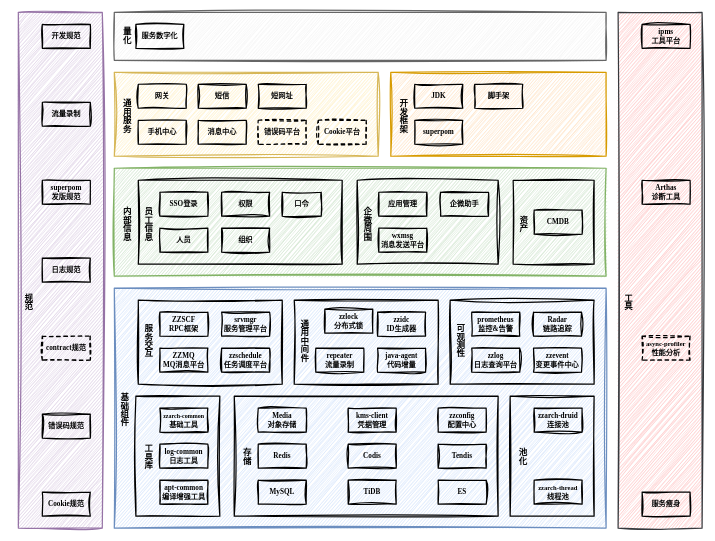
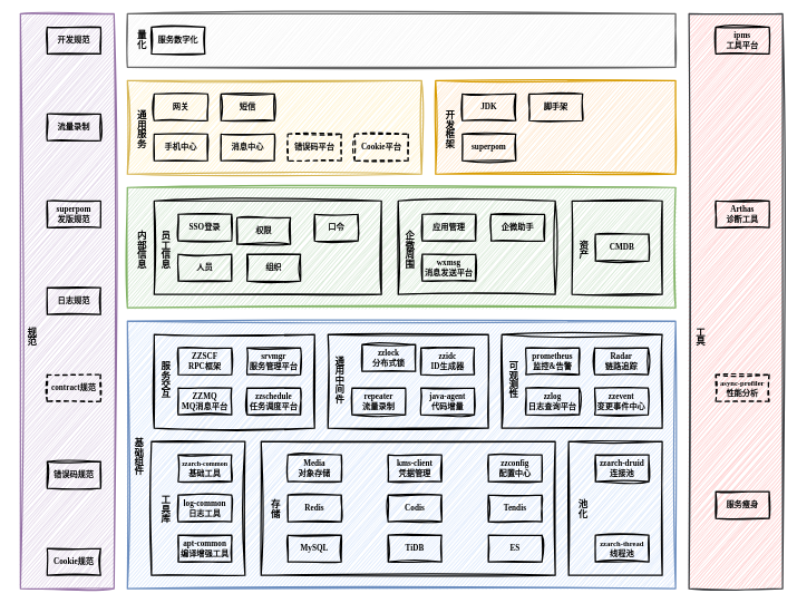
- <mxCell id="60" value="&lt;b&gt;短网址&lt;/b&gt;" style="rounded=0;whiteSpace=wrap;html=1;sketch=1;hachureGap=4;jiggle=2;curveFitting=1;fontFamily=Architects Daughter;fontSource=https%3A%2F%2Ffonts.googleapis.com%2Fcss%3Ffamily%3DArchitects%2BDaughter;fillColor=none;strokeWidth=2;" vertex="1" parent="1"><mxGeometry x="430" y="140" width="80" height="40" as="geometry" /></mxCell>
- <mxCell id="48" value="&lt;b&gt;权限&lt;/b&gt;" style="rounded=0;whiteSpace=wrap;html=1;sketch=1;hachureGap=4;jiggle=2;curveFitting=1;fontFamily=Architects Daughter;fontSource=https%3A%2F%2Ffonts.googleapis.com%2Fcss%3Ffamily%3DArchitects%2BDaughter;fillColor=none;strokeWidth=2;" vertex="1" parent="1"><mxGeometry x="369" y="320" width="80" height="40" as="geometry" /></mxCell>
+ <mxCell id="48" value="&lt;b&gt;权限&lt;/b&gt;" style="rounded=0;whiteSpace=wrap;html=1;sketch=1;hachureGap=4;jiggle=2;curveFitting=1;fontFamily=Architects Daughter;fontSource=https%3A%2F%2Ffonts.googleapis.com%2Fcss%3Ffamily%3DArchitects%2BDaughter;fillColor=none;strokeWidth=2;" vertex="1" parent="1"><mxGeometry x="354" y="325" width="80" height="40" as="geometry" /></mxCell>
- <mxCell id="90" value="&lt;b&gt;服务瘦身&lt;/b&gt;" style="rounded=0;whiteSpace=wrap;html=1;sketch=1;hachureGap=4;jiggle=2;curveFitting=1;fontFamily=Architects Daughter;fontSource=https%3A%2F%2Ffonts.googleapis.com%2Fcss%3Ffamily%3DArchitects%2BDaughter;fillColor=none;strokeWidth=2;" vertex="1" parent="1"><mxGeometry x="1070" y="820" width="80" height="40" as="geometry" /></mxCell>
+ <mxCell id="90" value="&lt;b&gt;服务瘦身&lt;/b&gt;" style="rounded=0;whiteSpace=wrap;html=1;sketch=1;hachureGap=4;jiggle=2;curveFitting=1;fontFamily=Architects Daughter;fontSource=https%3A%2F%2Ffonts.googleapis.com%2Fcss%3Ffamily%3DArchitects%2BDaughter;fillColor=none;strokeWidth=2;" vertex="1" parent="1"><mxGeometry x="1070" y="735" width="80" height="40" as="geometry" /></mxCell>
